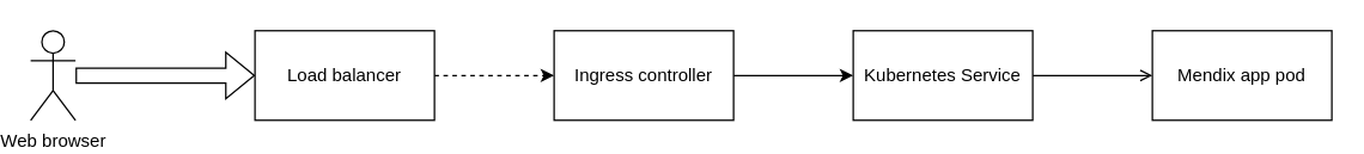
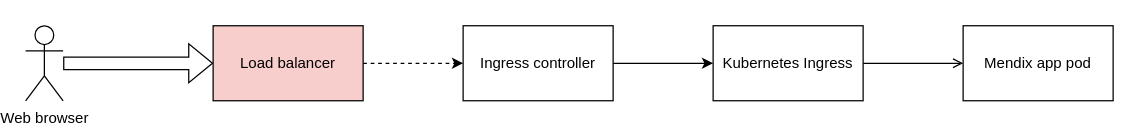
- <mxCell id="5" value="Load balancer" style="rounded=0;whiteSpace=wrap;html=1;" vertex="1" parent="1"><mxGeometry x="170" y="20" width="120" height="60" as="geometry" /></mxCell>
+ <mxCell id="5" value="Load balancer" style="rounded=0;whiteSpace=wrap;html=1;fillColor=#f8cecc;" vertex="1" parent="1"><mxGeometry x="170" y="20" width="120" height="60" as="geometry" /></mxCell>
- <mxCell id="9" value="Kubernetes Service" style="rounded=0;whiteSpace=wrap;html=1;" vertex="1" parent="1"><mxGeometry x="570" y="20" width="120" height="60" as="geometry" /></mxCell>
+ <mxCell id="9" value="Kubernetes Ingress" style="rounded=0;whiteSpace=wrap;html=1;" vertex="1" parent="1"><mxGeometry x="570" y="20" width="120" height="60" as="geometry" /></mxCell>
